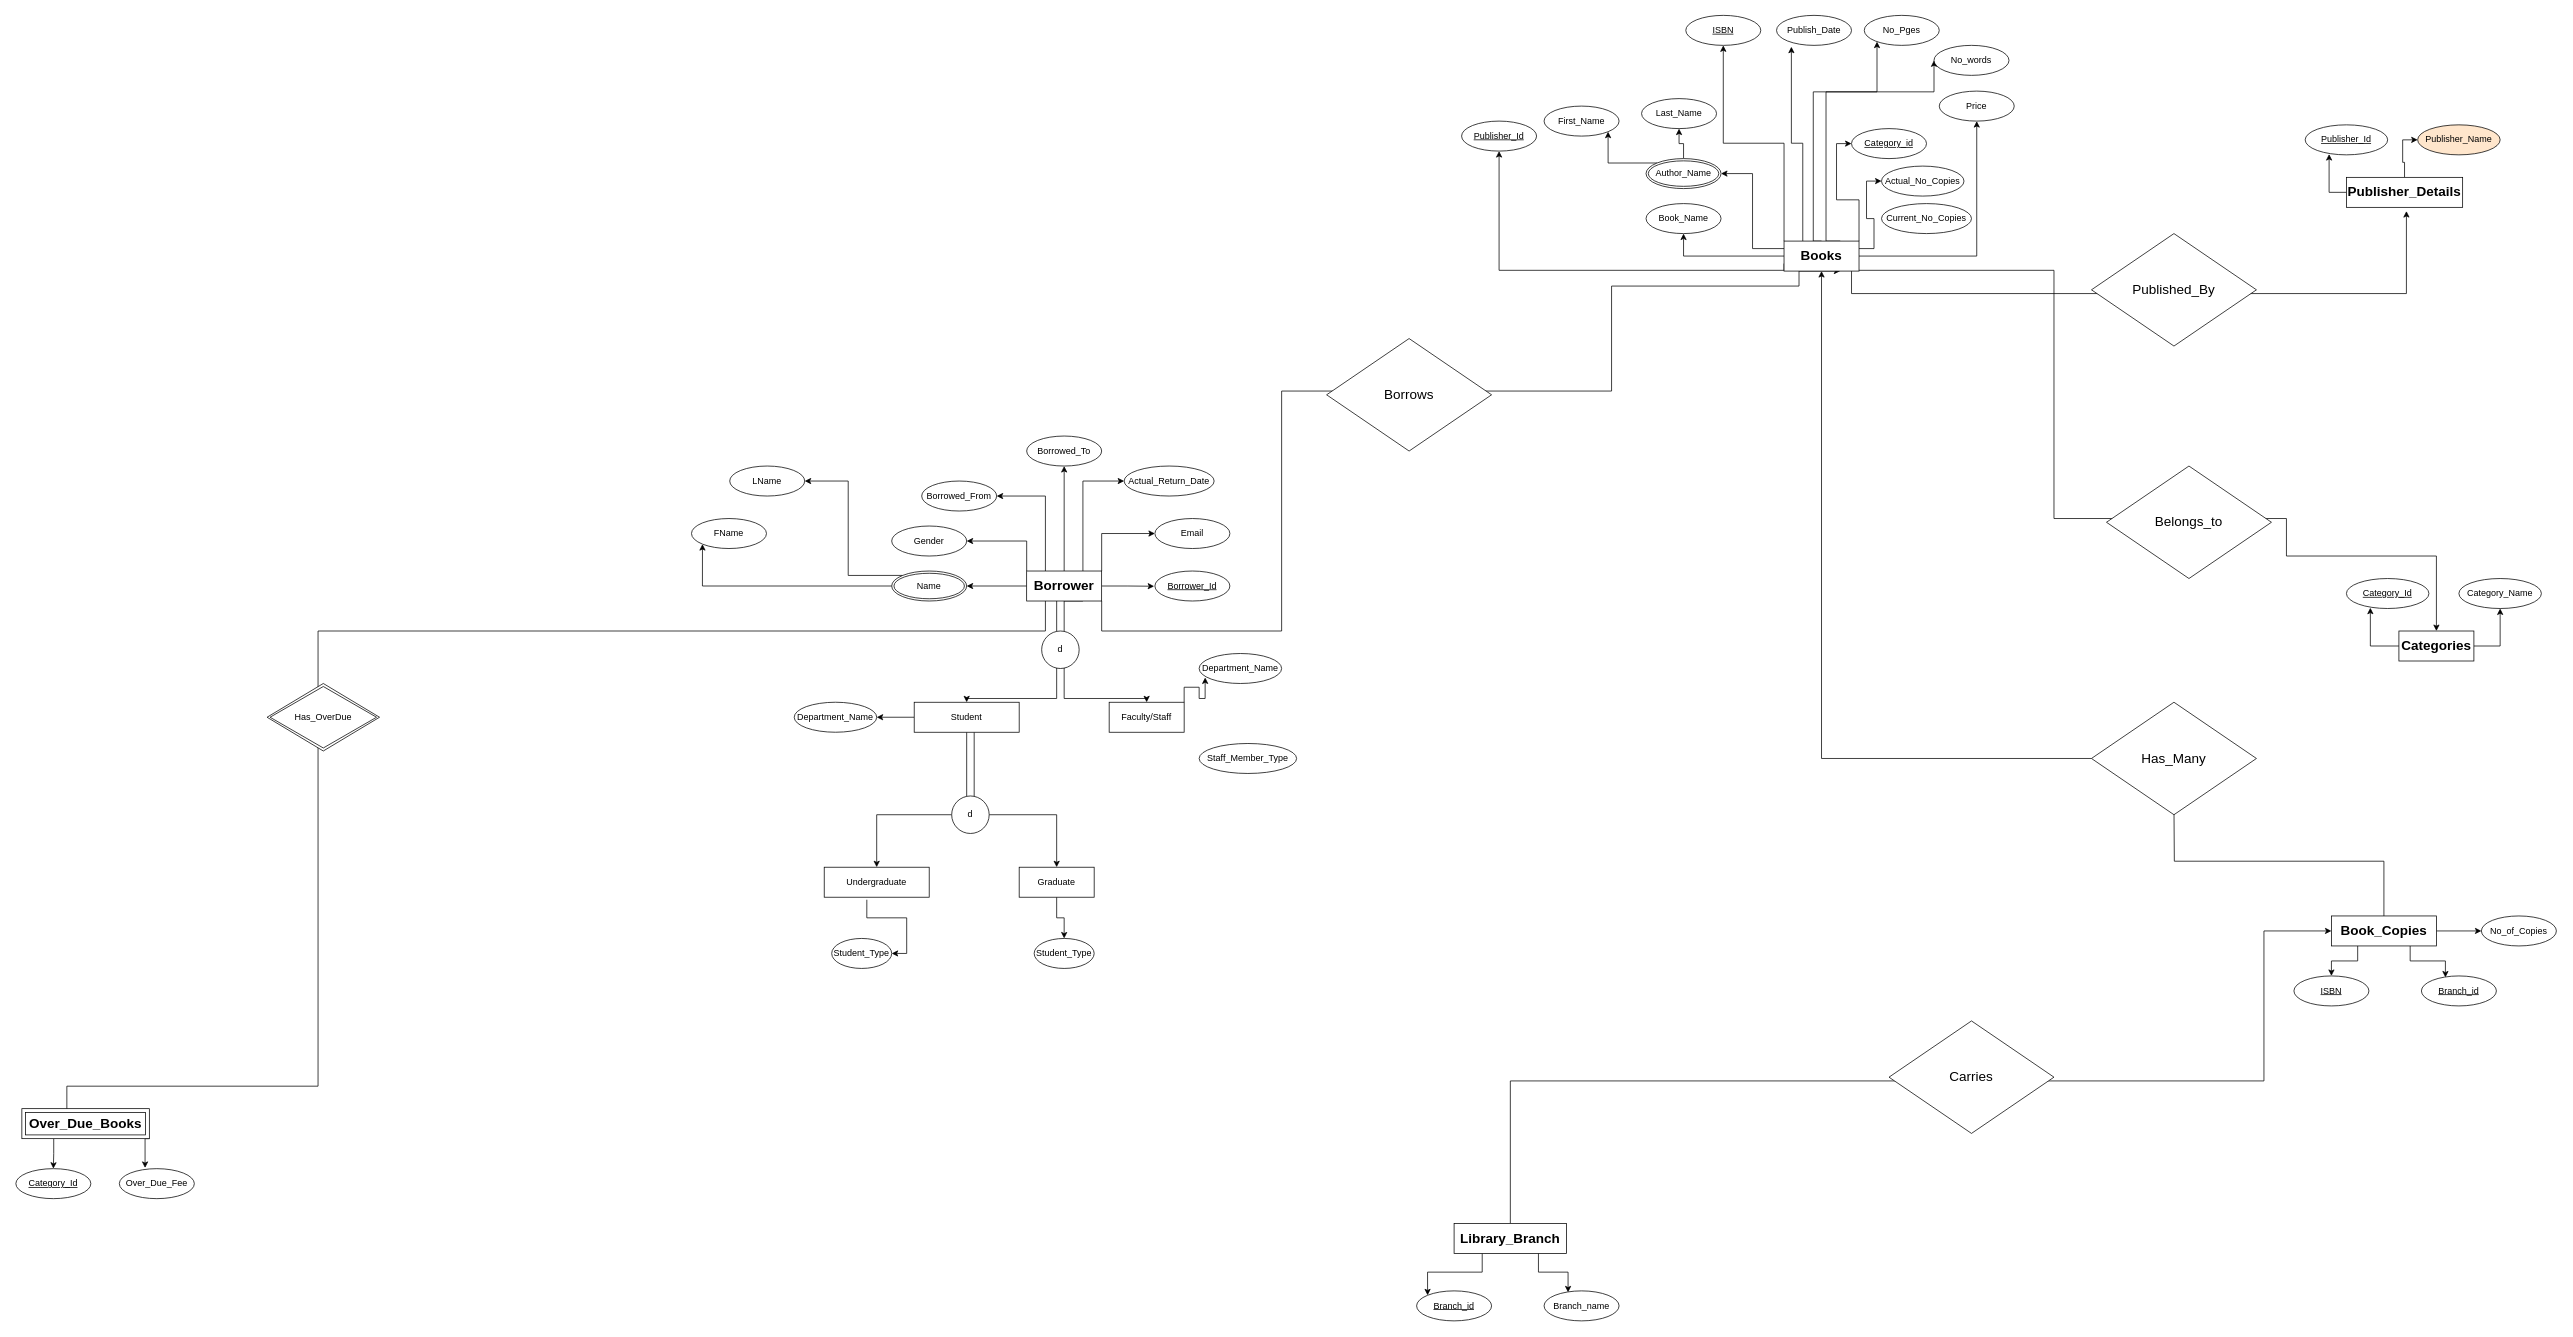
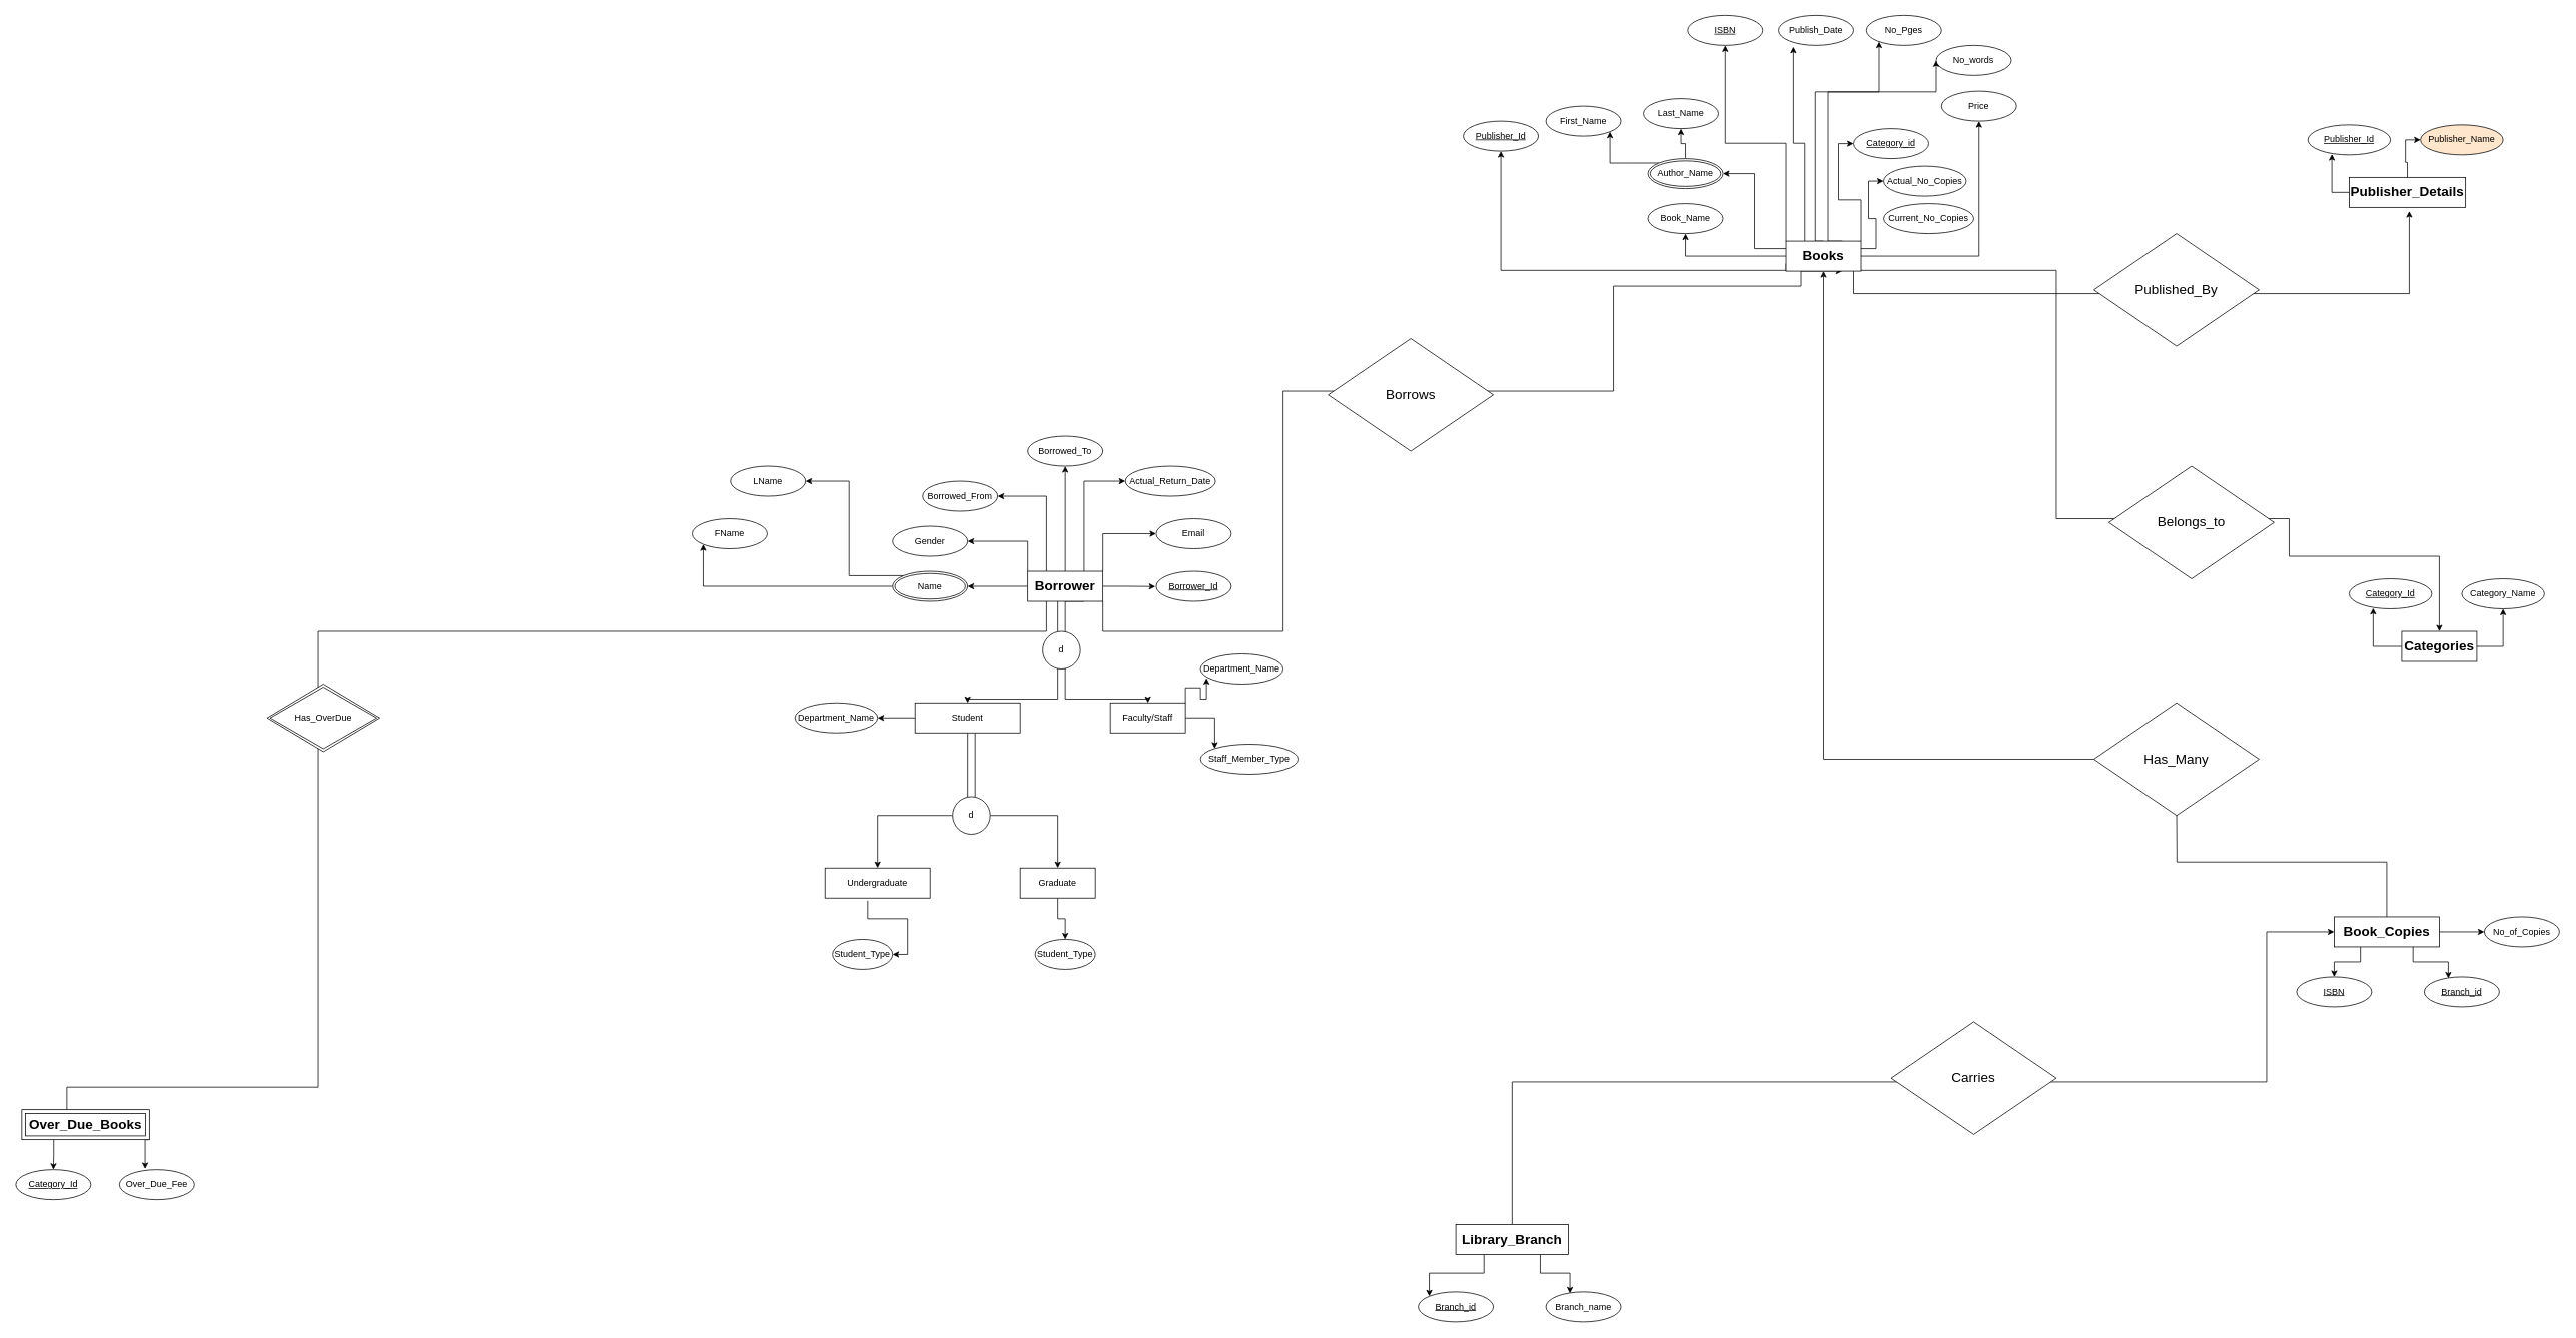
+ <mxCell id="19" style="edgeStyle=orthogonalEdgeStyle;rounded=0;orthogonalLoop=1;jettySize=auto;html=1;entryX=0;entryY=0;entryDx=0;entryDy=0;" parent="1" source="20" target="103" edge="1"><mxGeometry relative="1" as="geometry" /></mxCell>
